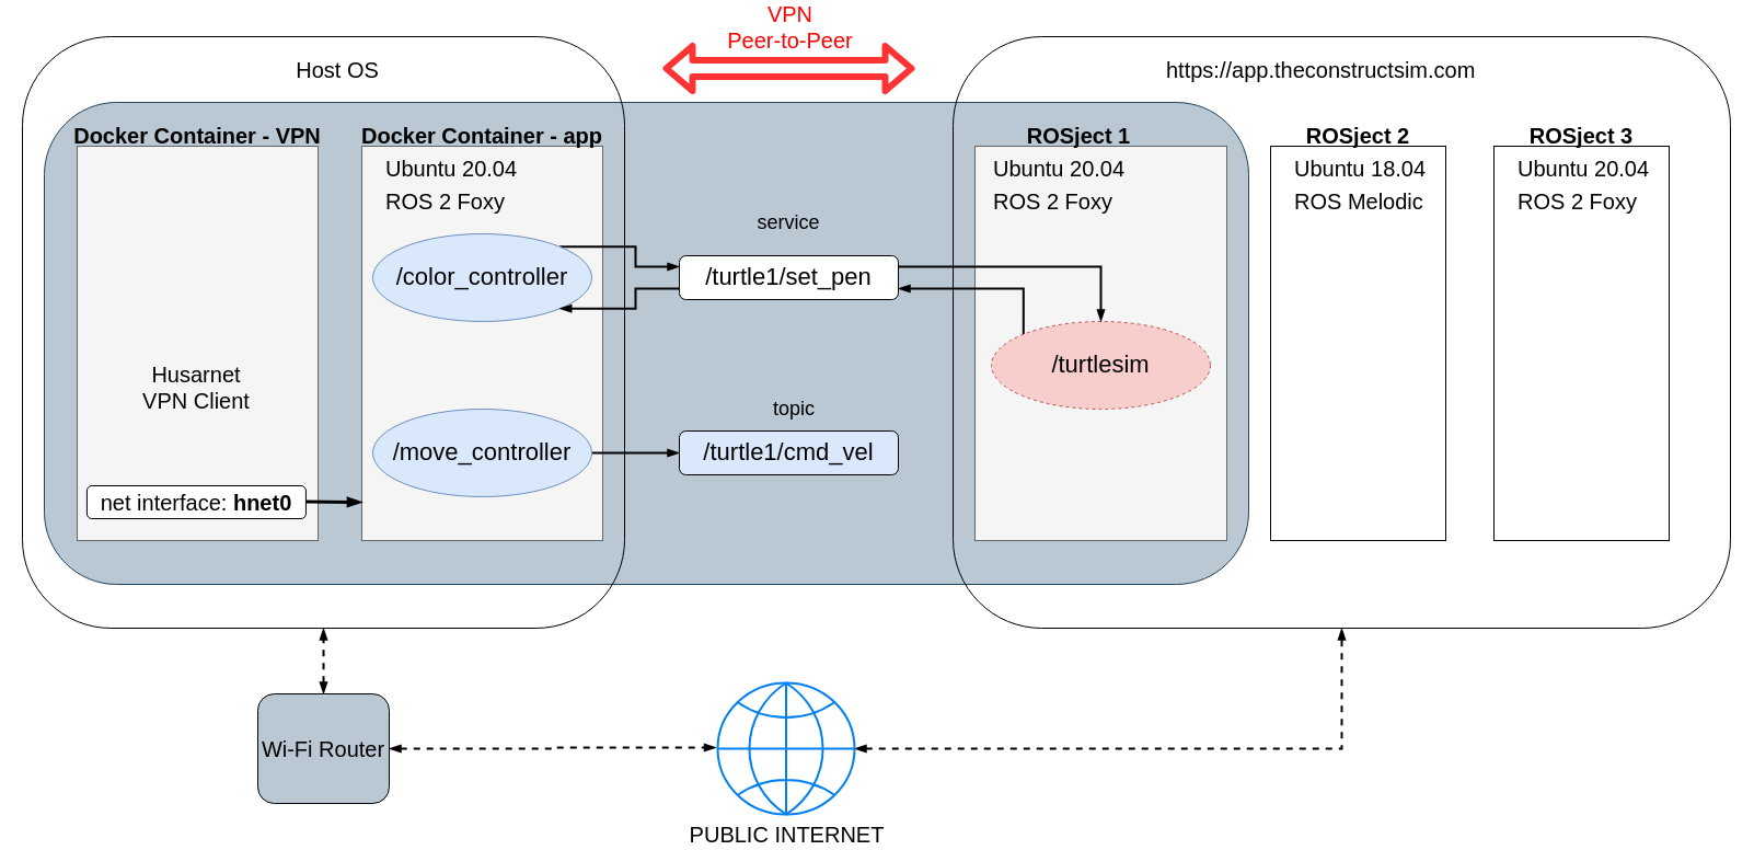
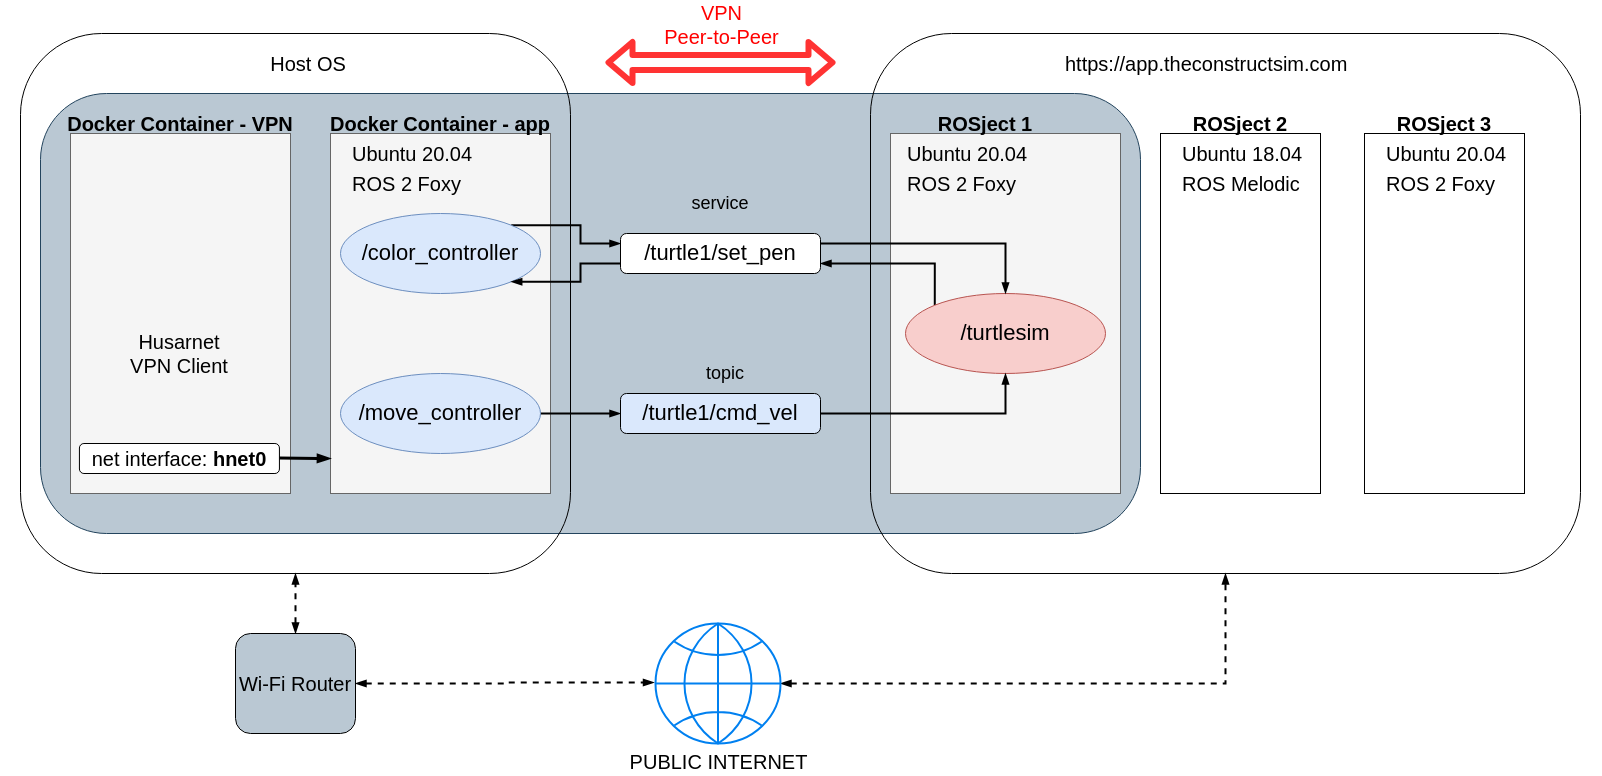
- <mxCell id="11" value="&lt;font style=&quot;font-size: 22px&quot;&gt;/turtlesim&lt;/font&gt;" style="ellipse;whiteSpace=wrap;html=1;fillColor=#f8cecc;strokeColor=#b85450;dashed=1;" parent="1" vertex="1"><mxGeometry x="905" y="280" width="200" height="80" as="geometry" /></mxCell>
+ <mxCell id="11" value="&lt;font style=&quot;font-size: 22px&quot;&gt;/turtlesim&lt;/font&gt;" style="ellipse;whiteSpace=wrap;html=1;fillColor=#f8cecc;strokeColor=#b85450;" parent="1" vertex="1"><mxGeometry x="905" y="280" width="200" height="80" as="geometry" /></mxCell>
+ <mxCell id="12" style="edgeStyle=orthogonalEdgeStyle;rounded=0;orthogonalLoop=1;jettySize=auto;html=1;exitX=1;exitY=0.5;exitDx=0;exitDy=0;entryX=0.5;entryY=1;entryDx=0;entryDy=0;strokeWidth=2;endArrow=blockThin;endFill=1;" parent="1" source="13" target="11" edge="1"><mxGeometry relative="1" as="geometry" /></mxCell>
